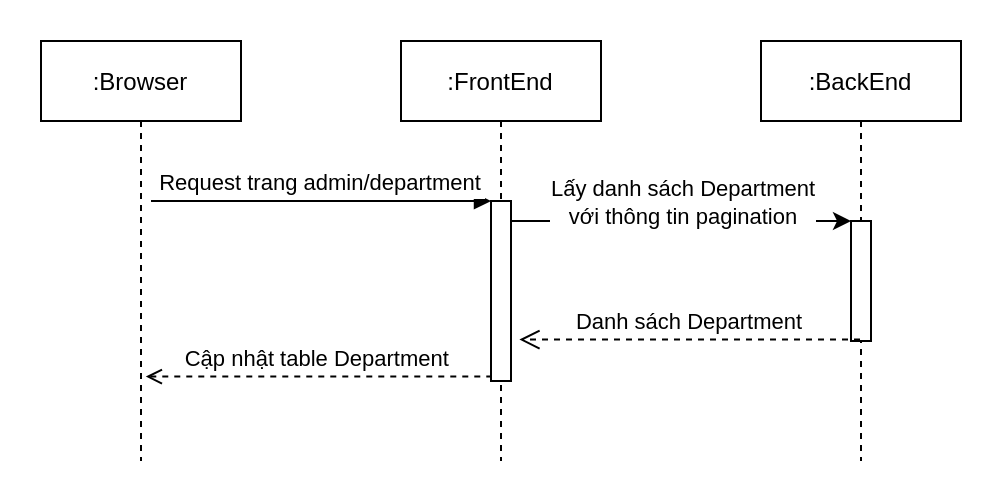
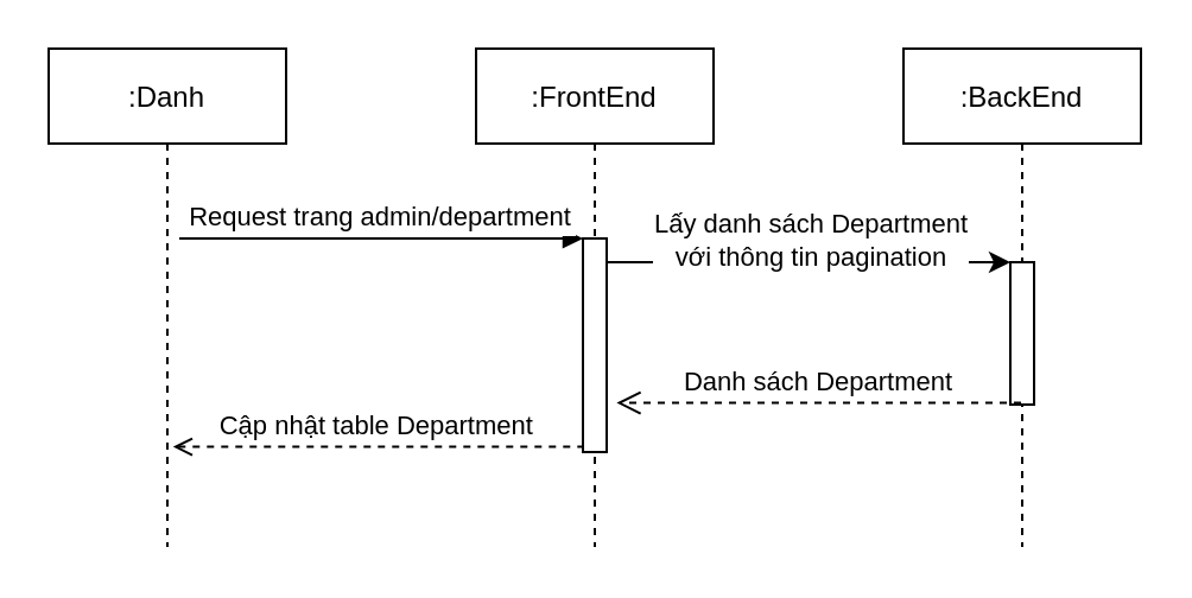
- <mxCell id="2" value=":Browser" style="shape=umlLifeline;perimeter=lifelinePerimeter;container=1;collapsible=0;recursiveResize=0;rounded=0;shadow=0;strokeWidth=1;" parent="1" vertex="1"><mxGeometry x="20" y="20" width="100" height="210" as="geometry" /></mxCell>
+ <mxCell id="2" value=":Danh" style="shape=umlLifeline;perimeter=lifelinePerimeter;container=1;collapsible=0;recursiveResize=0;rounded=0;shadow=0;strokeWidth=1;" parent="1" vertex="1"><mxGeometry x="20" y="20" width="100" height="210" as="geometry" /></mxCell>
